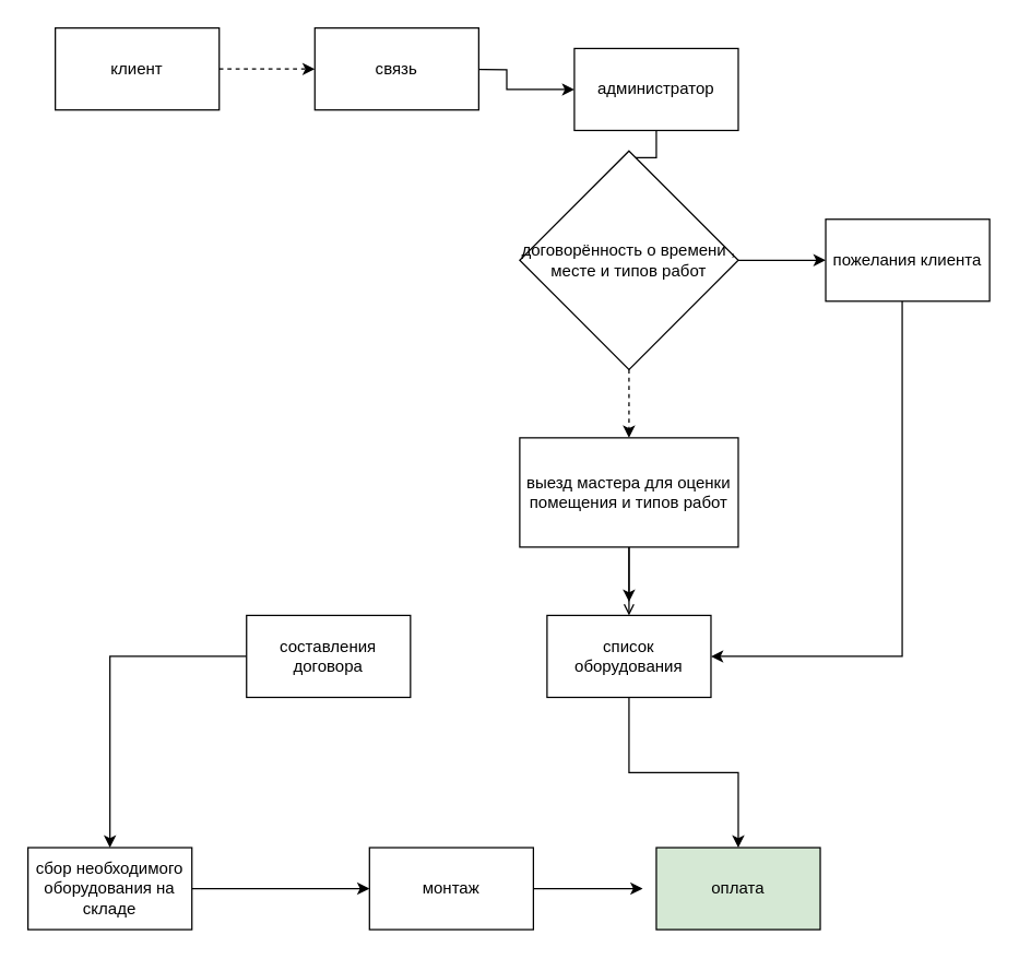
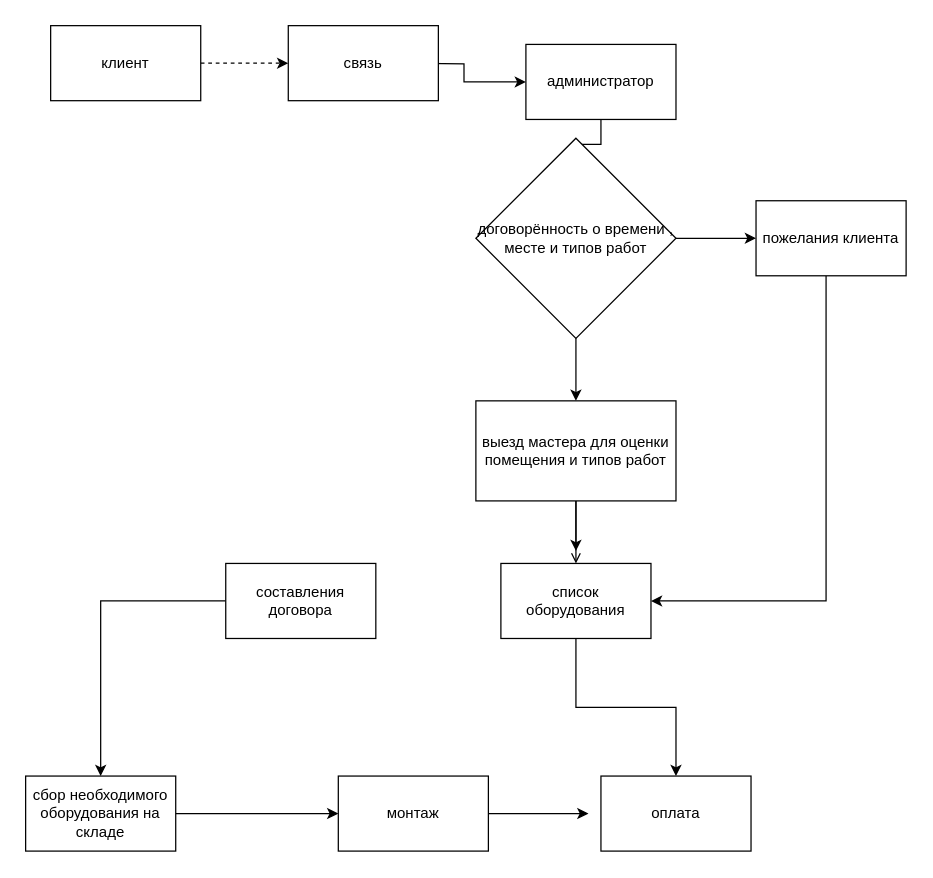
- <mxCell id="7" style="edgeStyle=orthogonalEdgeStyle;rounded=0;orthogonalLoop=1;jettySize=auto;html=1;entryX=0.5;entryY=0;entryDx=0;entryDy=0;dashed=1;" parent="1" source="9" target="12" edge="1"><mxGeometry relative="1" as="geometry" /></mxCell>
+ <mxCell id="7" style="edgeStyle=orthogonalEdgeStyle;rounded=0;orthogonalLoop=1;jettySize=auto;html=1;entryX=0.5;entryY=0;entryDx=0;entryDy=0;" parent="1" source="9" target="12" edge="1"><mxGeometry relative="1" as="geometry" /></mxCell>
- <mxCell id="24" value="&lt;font style=&quot;vertical-align: inherit&quot;&gt;&lt;font style=&quot;vertical-align: inherit&quot;&gt;оплата&lt;/font&gt;&lt;/font&gt;" style="rounded=0;whiteSpace=wrap;html=1;fillColor=#d5e8d4;" parent="1" vertex="1"><mxGeometry x="480" y="620" width="120" height="60" as="geometry" /></mxCell>
+ <mxCell id="24" value="&lt;font style=&quot;vertical-align: inherit&quot;&gt;&lt;font style=&quot;vertical-align: inherit&quot;&gt;оплата&lt;/font&gt;&lt;/font&gt;" style="rounded=0;whiteSpace=wrap;html=1;" parent="1" vertex="1"><mxGeometry x="480" y="620" width="120" height="60" as="geometry" /></mxCell>
